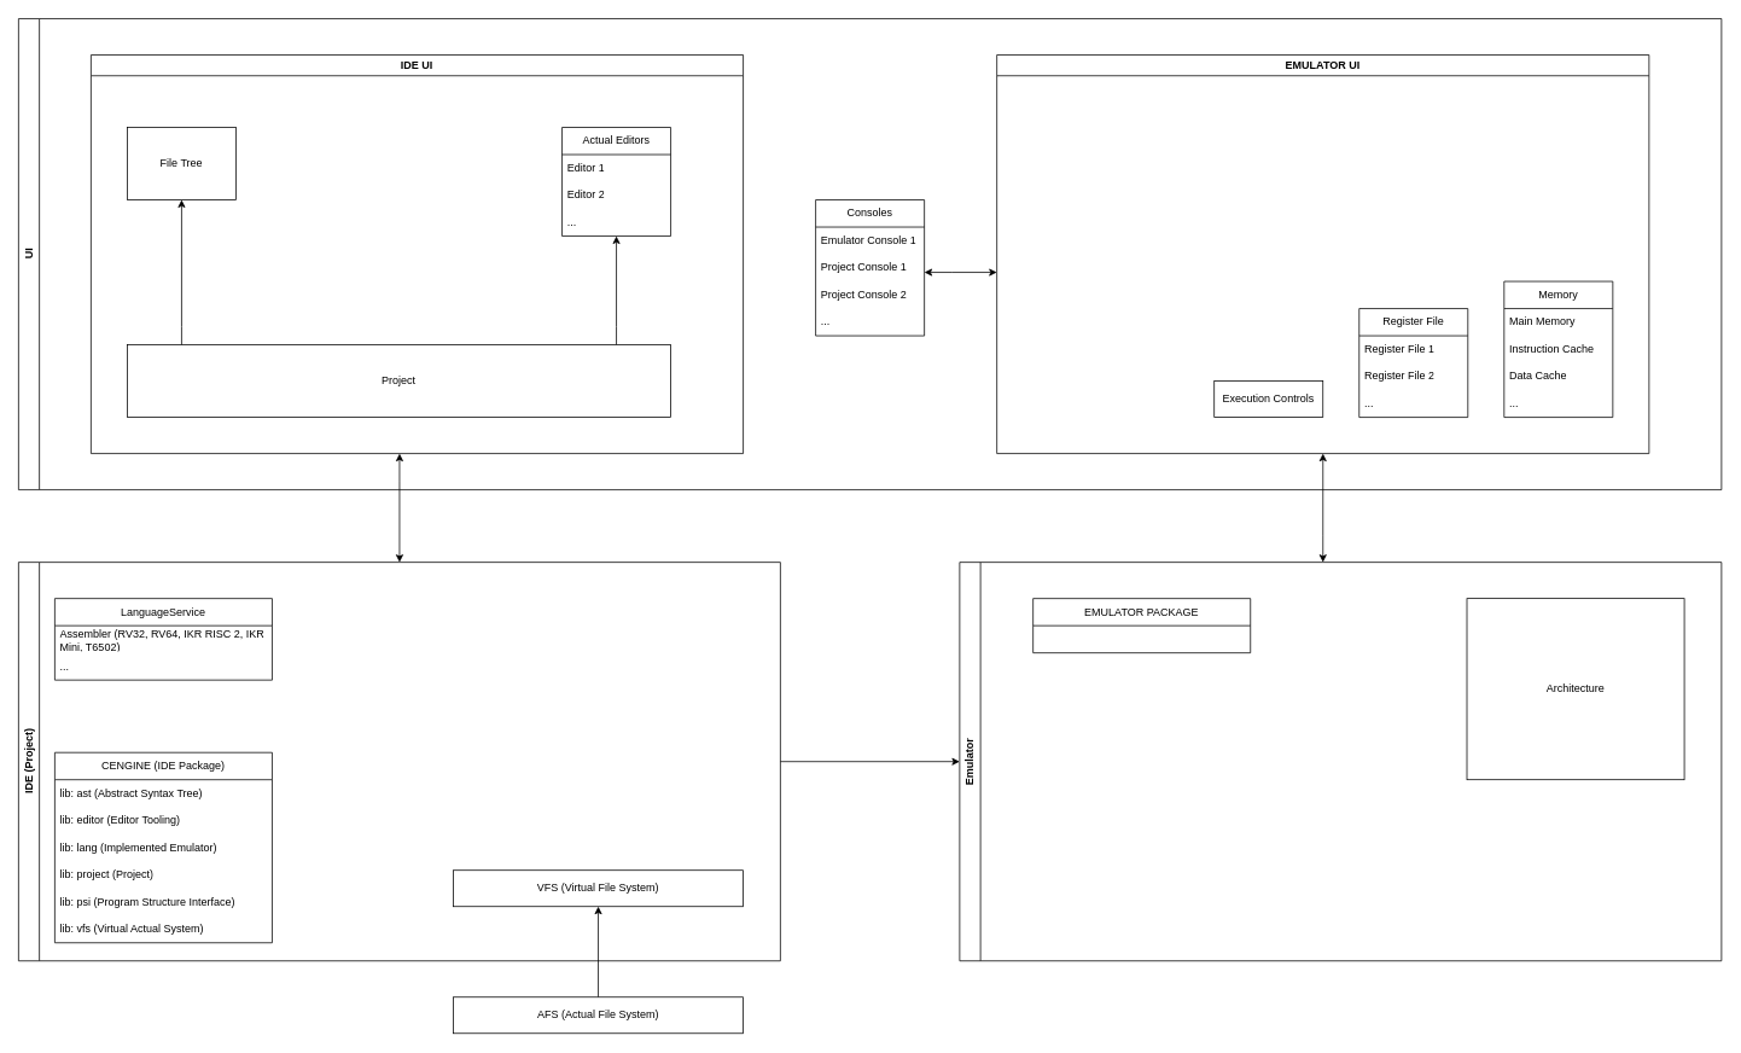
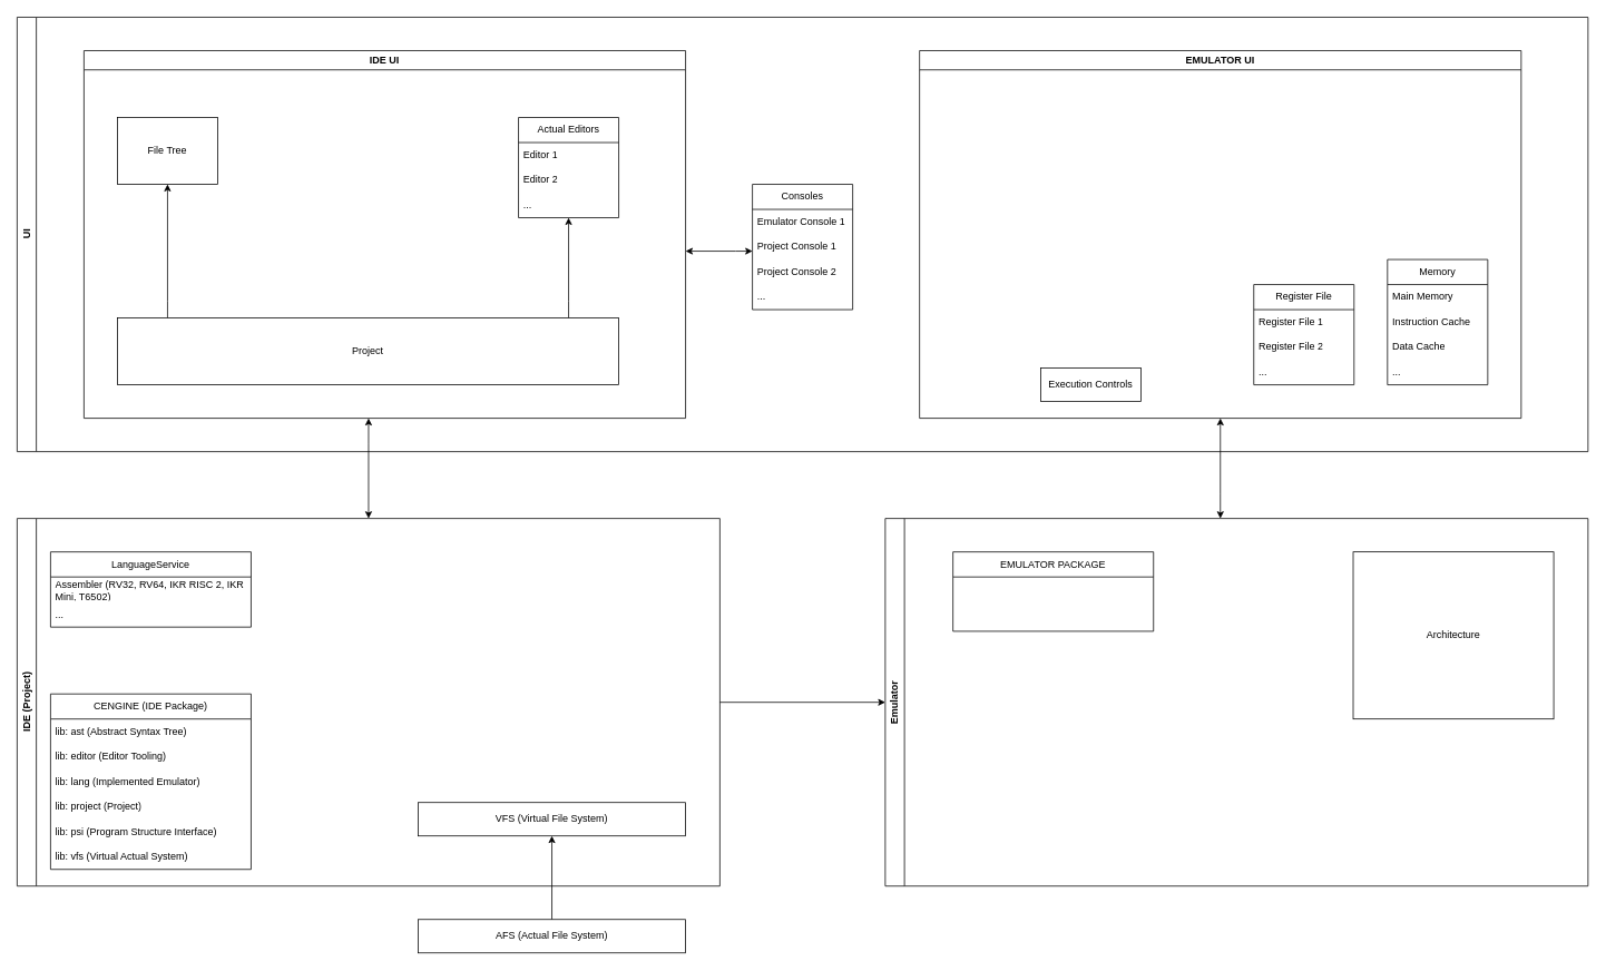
+ <mxCell id="3" style="edgeStyle=orthogonalEdgeStyle;rounded=0;orthogonalLoop=1;jettySize=auto;html=1;startArrow=classic;startFill=1;" parent="2" source="4" target="13" edge="1"><mxGeometry relative="1" as="geometry"><Array as="points"><mxPoint x="860" y="280" /><mxPoint x="860" y="280" /></Array></mxGeometry></mxCell>
- <mxCell id="18" style="edgeStyle=orthogonalEdgeStyle;rounded=0;orthogonalLoop=1;jettySize=auto;html=1;startArrow=classic;startFill=1;" parent="2" source="19" target="13" edge="1"><mxGeometry relative="1" as="geometry"><Array as="points"><mxPoint x="1030" y="280" /><mxPoint x="1030" y="280" /></Array></mxGeometry></mxCell>
- <mxCell id="29" value="Execution Controls" style="rounded=0;whiteSpace=wrap;html=1;" parent="19" vertex="1"><mxGeometry x="240" y="360" width="120" height="40" as="geometry" /></mxCell>
+ <mxCell id="29" value="Execution Controls" style="rounded=0;whiteSpace=wrap;html=1;" parent="19" vertex="1"><mxGeometry x="145" y="380" width="120" height="40" as="geometry" /></mxCell>
- <mxCell id="47" value="EMULATOR PACKAGE" style="swimlane;fontStyle=0;childLayout=stackLayout;horizontal=1;startSize=30;horizontalStack=0;resizeParent=1;resizeParentMax=0;resizeLast=0;collapsible=1;marginBottom=0;whiteSpace=wrap;html=1;" parent="45" vertex="1"><mxGeometry x="81.05" y="40" width="240" height="60" as="geometry" /></mxCell>
+ <mxCell id="47" value="EMULATOR PACKAGE" style="swimlane;fontStyle=0;childLayout=stackLayout;horizontal=1;startSize=30;horizontalStack=0;resizeParent=1;resizeParentMax=0;resizeLast=0;collapsible=1;marginBottom=0;whiteSpace=wrap;html=1;" parent="45" vertex="1"><mxGeometry x="81.05" y="40" width="240" height="95" as="geometry" /></mxCell>
